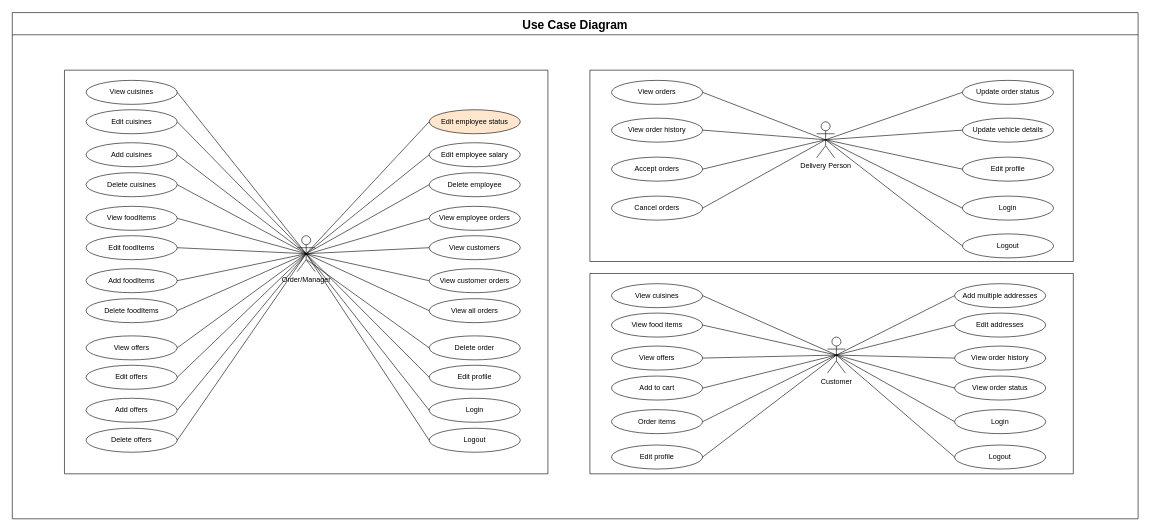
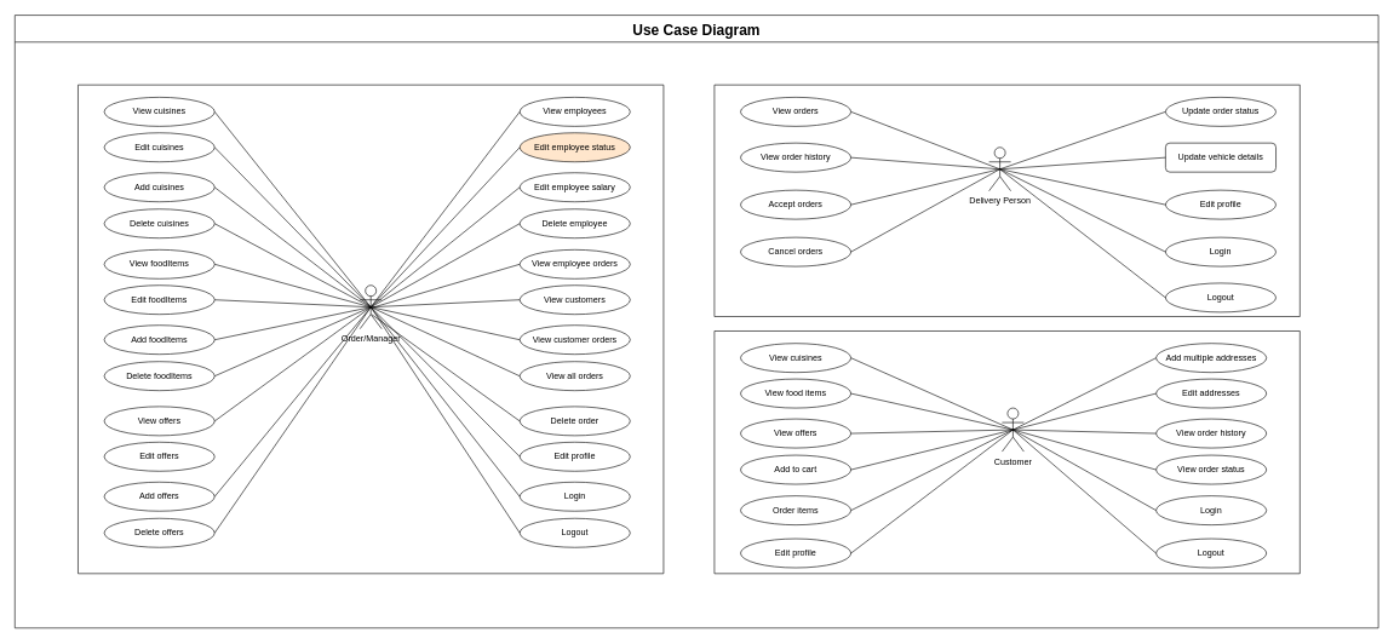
+ <mxCell id="16" value="View employees" style="ellipse;whiteSpace=wrap;html=1;" vertex="1" parent="2"><mxGeometry x="608" y="17" width="152" height="40" as="geometry" /></mxCell>
- <mxCell id="63" value="Update vehicle details" style="ellipse;whiteSpace=wrap;html=1;" vertex="1" parent="52"><mxGeometry x="621" y="80" width="152" height="40" as="geometry" /></mxCell>
+ <mxCell id="63" value="Update vehicle details" style="whiteSpace=wrap;html=1;rounded=1;" vertex="1" parent="52"><mxGeometry x="621" y="80" width="152" height="40" as="geometry" /></mxCell>
+ <mxCell id="40" value="" style="endArrow=none;html=1;rounded=0;entryX=0;entryY=0.5;entryDx=0;entryDy=0;exitX=0.5;exitY=0.5;exitDx=0;exitDy=0;exitPerimeter=0;" edge="1" parent="2" source="3" target="16"><mxGeometry width="50" height="50" relative="1" as="geometry"><mxPoint x="398" y="297.233" as="sourcePoint" /><mxPoint x="198.0" y="47" as="targetPoint" /></mxGeometry></mxCell>
- <mxCell id="36" value="" style="endArrow=none;html=1;rounded=0;entryX=1;entryY=0.5;entryDx=0;entryDy=0;exitX=0.5;exitY=0.5;exitDx=0;exitDy=0;exitPerimeter=0;" edge="1" parent="2" source="3" target="14"><mxGeometry width="50" height="50" relative="1" as="geometry"><mxPoint x="413" y="316" as="sourcePoint" /><mxPoint x="198.0" y="473" as="targetPoint" /></mxGeometry></mxCell>
